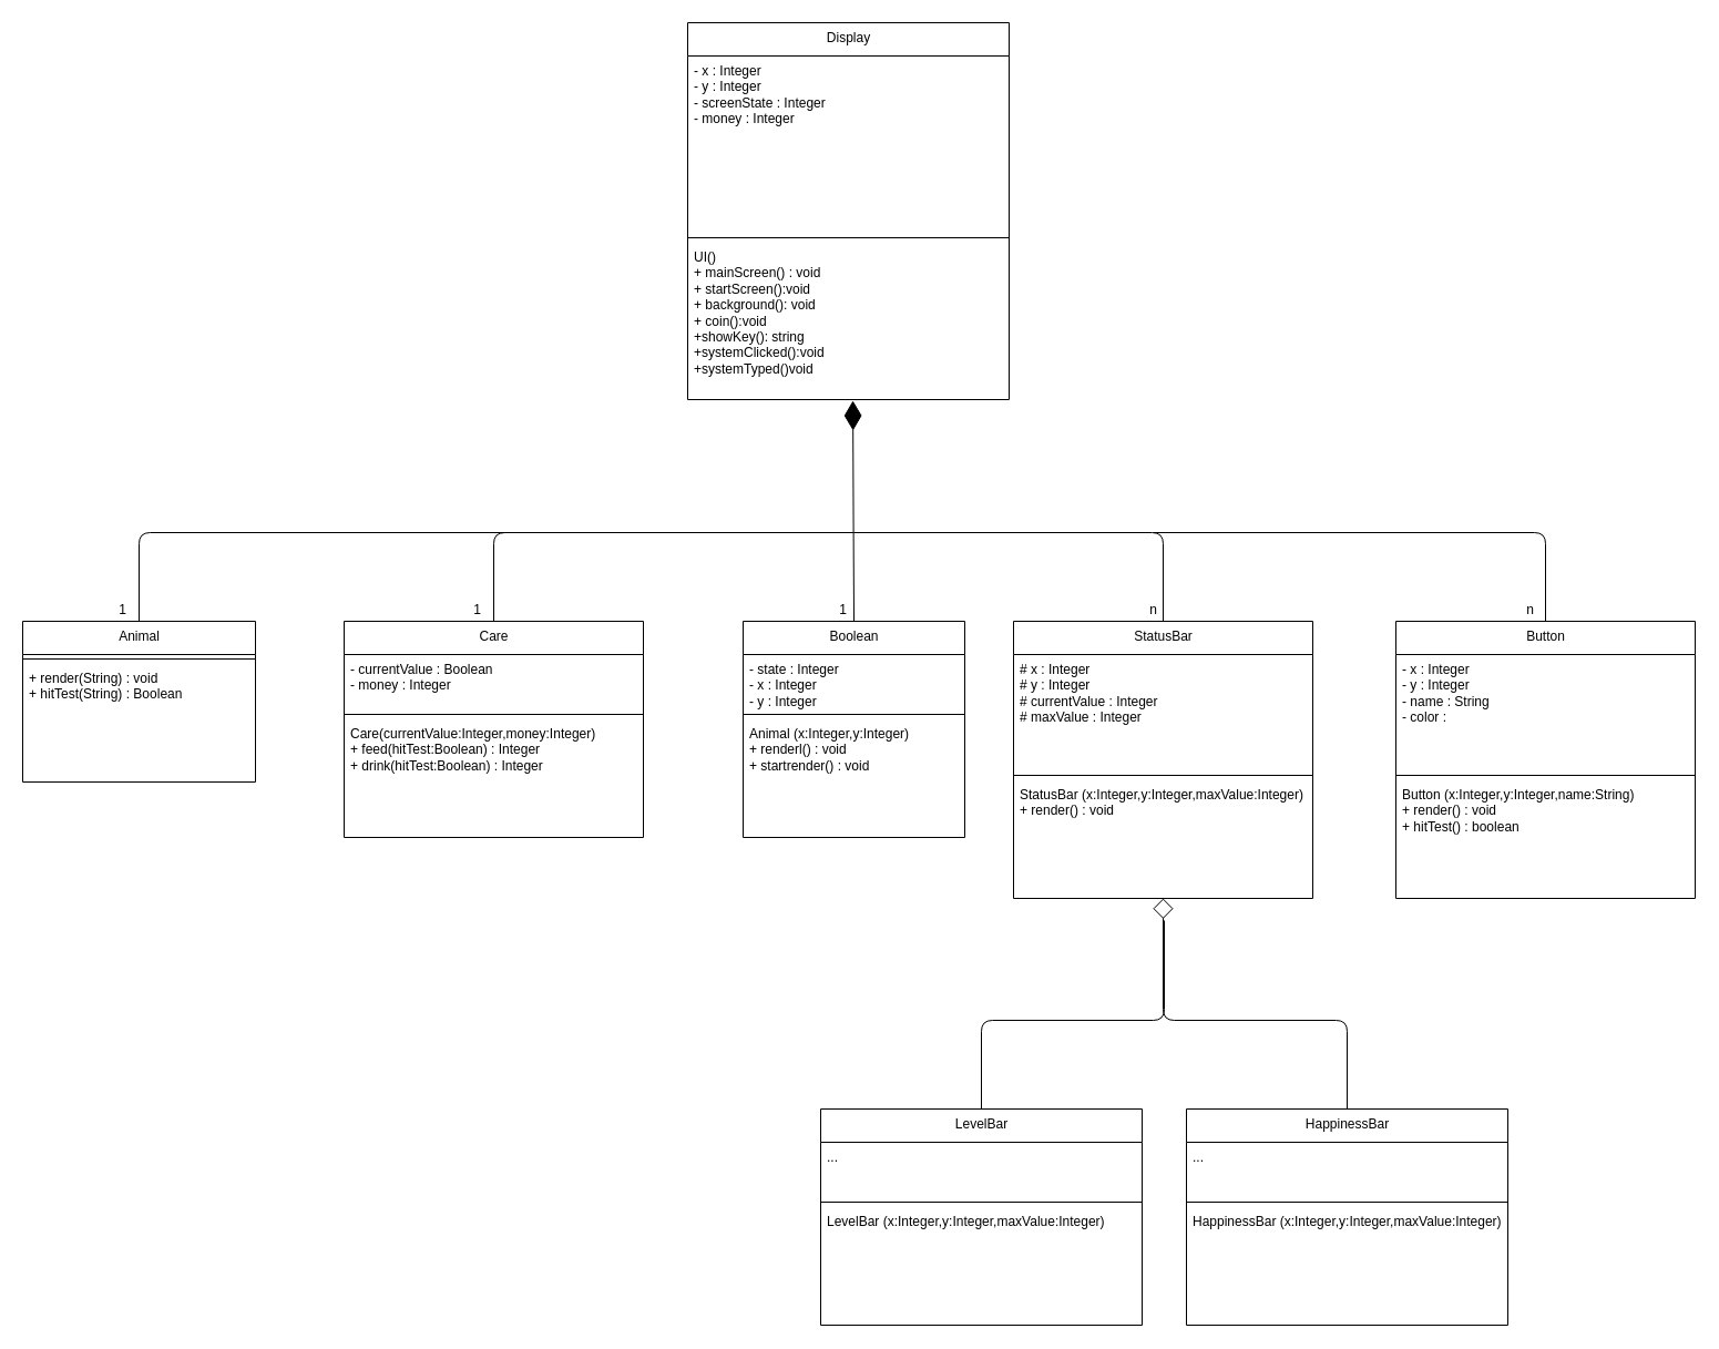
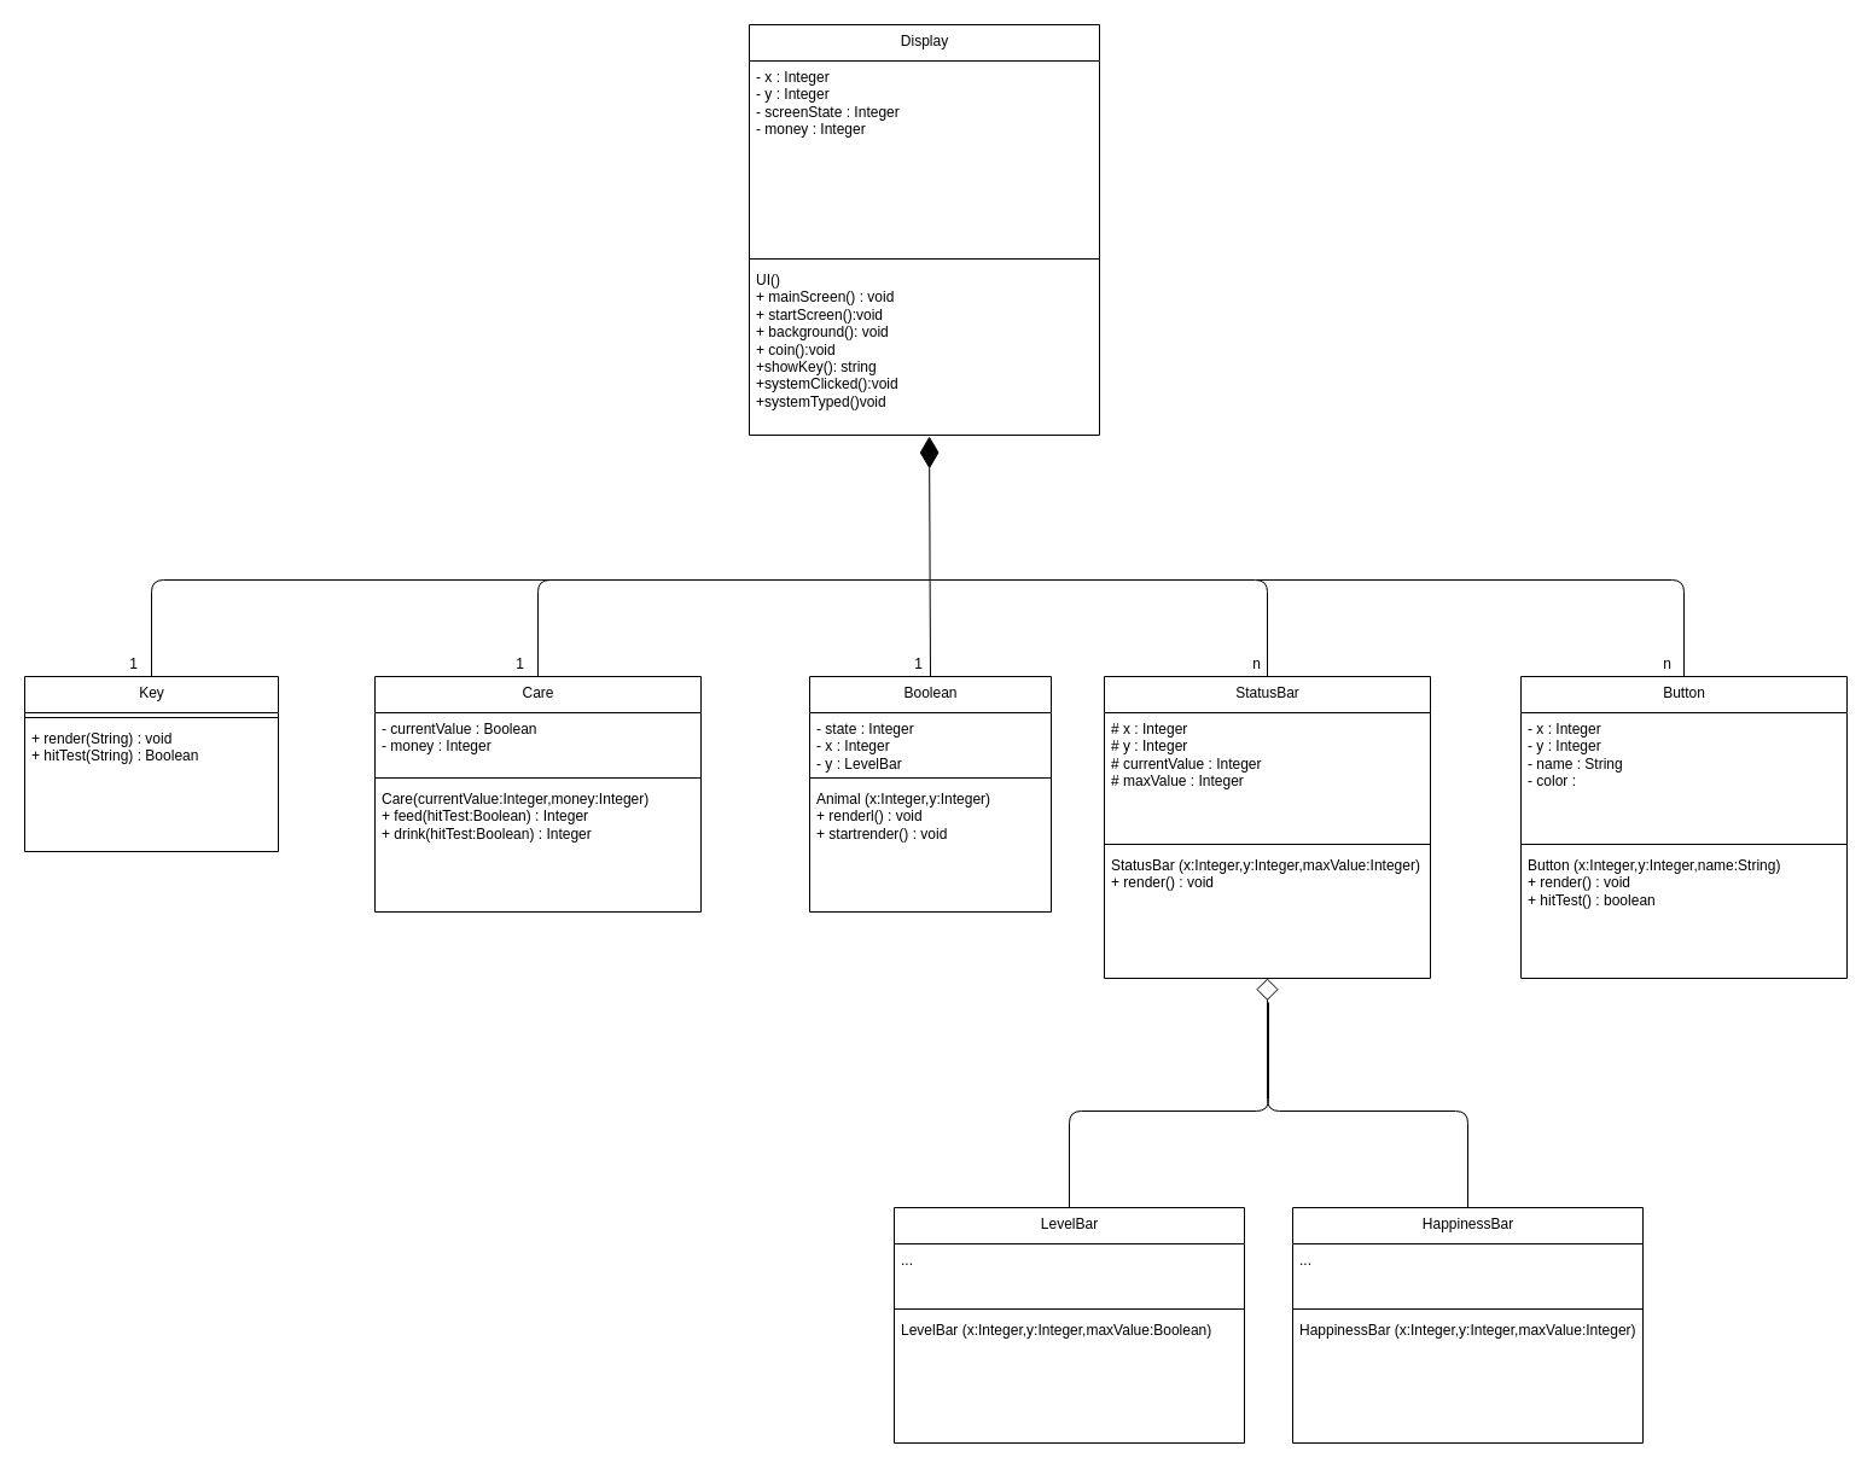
- <mxCell id="31" value="Animal" style="swimlane;fontStyle=0;align=center;verticalAlign=top;childLayout=stackLayout;horizontal=1;startSize=30;horizontalStack=0;resizeParent=1;resizeParentMax=0;resizeLast=0;collapsible=0;marginBottom=0;html=1;" parent="1" vertex="1"><mxGeometry x="20" y="560" width="210" height="145" as="geometry" /></mxCell>
+ <mxCell id="31" value="Key" style="swimlane;fontStyle=0;align=center;verticalAlign=top;childLayout=stackLayout;horizontal=1;startSize=30;horizontalStack=0;resizeParent=1;resizeParentMax=0;resizeLast=0;collapsible=0;marginBottom=0;html=1;" parent="1" vertex="1"><mxGeometry x="20" y="560" width="210" height="145" as="geometry" /></mxCell>
- <mxCell id="20" value="- state : Integer&lt;br&gt;- x : Integer&lt;br&gt;- y : Integer" style="text;html=1;strokeColor=none;fillColor=none;align=left;verticalAlign=top;spacingLeft=4;spacingRight=4;overflow=hidden;rotatable=0;points=[[0,0.5],[1,0.5]];portConstraint=eastwest;" parent="19" vertex="1"><mxGeometry y="30" width="200" height="50" as="geometry" /></mxCell>
+ <mxCell id="20" value="- state : Integer&lt;br&gt;- x : Integer&lt;br&gt;- y : LevelBar" style="text;html=1;strokeColor=none;fillColor=none;align=left;verticalAlign=top;spacingLeft=4;spacingRight=4;overflow=hidden;rotatable=0;points=[[0,0.5],[1,0.5]];portConstraint=eastwest;" parent="19" vertex="1"><mxGeometry y="30" width="200" height="50" as="geometry" /></mxCell>
- <mxCell id="17" value="LevelBar (x:Integer,y:Integer,maxValue:Integer)&lt;br&gt;&lt;br&gt;&amp;nbsp;" style="text;html=1;strokeColor=none;fillColor=none;align=left;verticalAlign=top;spacingLeft=4;spacingRight=4;overflow=hidden;rotatable=0;points=[[0,0.5],[1,0.5]];portConstraint=eastwest;" parent="14" vertex="1"><mxGeometry y="88" width="290" height="107" as="geometry" /></mxCell>
+ <mxCell id="17" value="LevelBar (x:Integer,y:Integer,maxValue:Boolean)&lt;br&gt;&lt;br&gt;&amp;nbsp;" style="text;html=1;strokeColor=none;fillColor=none;align=left;verticalAlign=top;spacingLeft=4;spacingRight=4;overflow=hidden;rotatable=0;points=[[0,0.5],[1,0.5]];portConstraint=eastwest;" parent="14" vertex="1"><mxGeometry y="88" width="290" height="107" as="geometry" /></mxCell>
